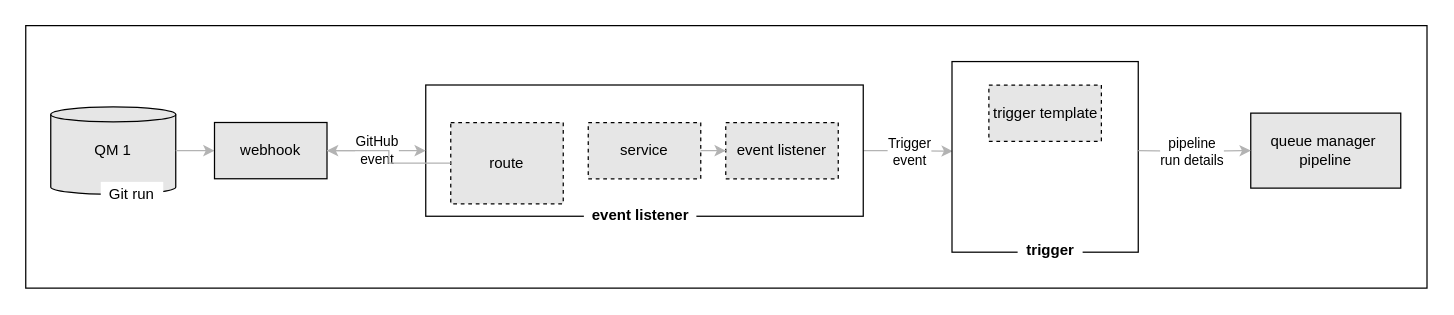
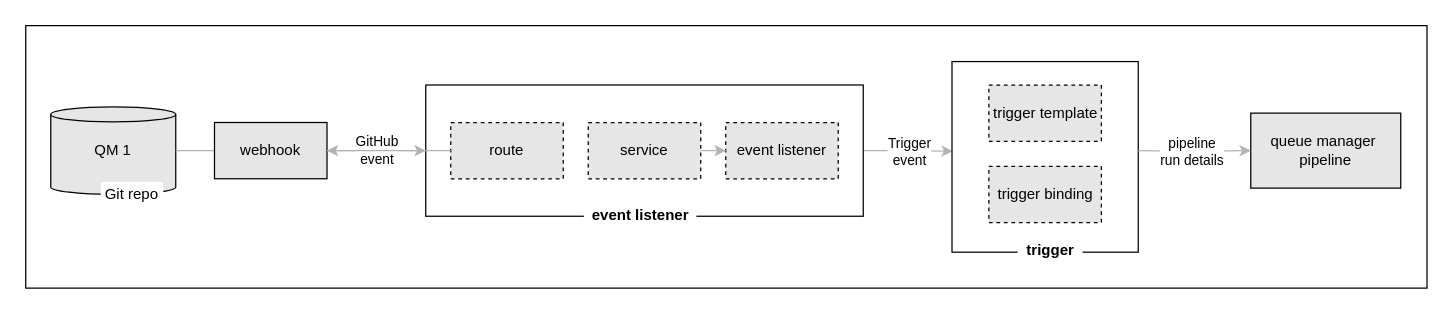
- <mxCell id="10" style="edgeStyle=orthogonalEdgeStyle;rounded=0;orthogonalLoop=1;jettySize=auto;html=1;strokeColor=#B3B3B3;entryX=0;entryY=0.5;entryDx=0;entryDy=0;" parent="1" source="7" target="11" edge="1"><mxGeometry relative="1" as="geometry"><mxPoint x="370" y="120" as="targetPoint" /></mxGeometry></mxCell>
+ <mxCell id="10" style="edgeStyle=orthogonalEdgeStyle;rounded=0;orthogonalLoop=1;jettySize=auto;html=1;strokeColor=#B3B3B3;entryX=0;entryY=0.5;entryDx=0;entryDy=0;endArrow=none;" parent="1" source="7" target="11" edge="1"><mxGeometry relative="1" as="geometry"><mxPoint x="370" y="120" as="targetPoint" /></mxGeometry></mxCell>
- <mxCell id="13" value="route" style="rounded=0;whiteSpace=wrap;html=1;fillColor=#E6E6E6;dashed=1;" parent="1" vertex="1"><mxGeometry x="360" y="97.5" width="90" height="65" as="geometry" /></mxCell>
+ <mxCell id="13" value="route" style="rounded=0;whiteSpace=wrap;html=1;fillColor=#E6E6E6;dashed=1;" parent="1" vertex="1"><mxGeometry x="360" y="97.5" width="90" height="45" as="geometry" /></mxCell>
- <mxCell id="9" value="Git run" style="text;html=1;align=center;verticalAlign=middle;whiteSpace=wrap;rounded=0;fillColor=#ffffff;" parent="1" vertex="1"><mxGeometry x="80" y="145" width="50" height="20" as="geometry" /></mxCell>
+ <mxCell id="9" value="Git repo" style="text;html=1;align=center;verticalAlign=middle;whiteSpace=wrap;rounded=0;fillColor=#ffffff;" parent="1" vertex="1"><mxGeometry x="80" y="145" width="50" height="20" as="geometry" /></mxCell>
+ <mxCell id="18" value="trigger binding" style="rounded=0;whiteSpace=wrap;html=1;fillColor=#E6E6E6;dashed=1;" parent="1" vertex="1"><mxGeometry x="790.5" y="132.5" width="90" height="45" as="geometry" /></mxCell>
